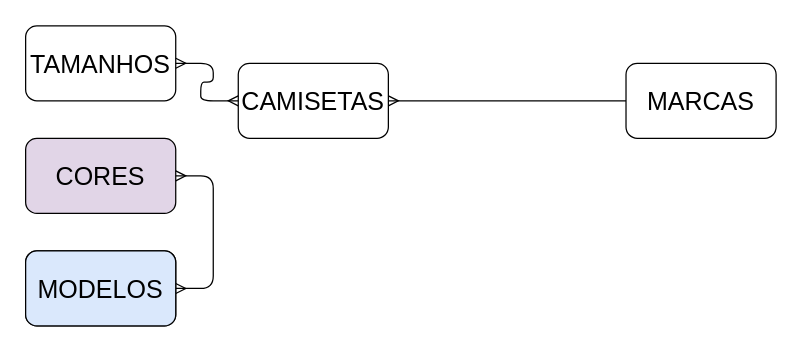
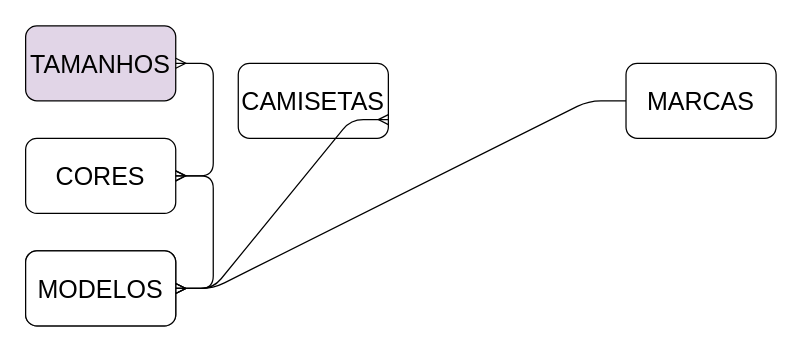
- <mxCell id="7" value="TAMANHOS" style="rounded=1;whiteSpace=wrap;html=1;fontSize=20;" parent="1" vertex="1"><mxGeometry x="20" y="20" width="120" height="60" as="geometry" /></mxCell>
+ <mxCell id="7" value="TAMANHOS" style="rounded=1;whiteSpace=wrap;html=1;fontSize=20;fillColor=#e1d5e7;" parent="1" vertex="1"><mxGeometry x="20" y="20" width="120" height="60" as="geometry" /></mxCell>
- <mxCell id="9" value="" style="edgeStyle=entityRelationEdgeStyle;fontSize=12;html=1;endArrow=ERmany;startArrow=ERmany;entryX=0;entryY=0.5;entryDx=0;entryDy=0;exitX=1;exitY=0.5;exitDx=0;exitDy=0;" parent="1" source="7" target="3" edge="1"><mxGeometry width="100" height="100" relative="1" as="geometry"><mxPoint x="20" y="320" as="sourcePoint" /><mxPoint x="120" y="220" as="targetPoint" /></mxGeometry></mxCell>
+ <mxCell id="9" value="" style="edgeStyle=entityRelationEdgeStyle;fontSize=12;html=1;endArrow=ERmany;startArrow=ERmany;exitX=1;exitY=0.5;exitDx=0;exitDy=0;" parent="1" source="7" target="6" edge="1"><mxGeometry width="100" height="100" relative="1" as="geometry"><mxPoint x="20" y="320" as="sourcePoint" /><mxPoint x="120" y="220" as="targetPoint" /></mxGeometry></mxCell>
- <mxCell id="8" value="" style="edgeStyle=entityRelationEdgeStyle;fontSize=12;html=1;endArrow=ERmany;" parent="1" source="5" target="3" edge="1"><mxGeometry width="100" height="100" relative="1" as="geometry"><mxPoint x="190" as="sourcePoint" y="440" /><mxPoint x="290" y="340" as="targetPoint" /></mxGeometry></mxCell>
+ <mxCell id="8" value="" style="edgeStyle=entityRelationEdgeStyle;fontSize=12;html=1;endArrow=ERmany;" parent="1" source="5" target="12" edge="1"><mxGeometry width="100" height="100" relative="1" as="geometry"><mxPoint x="190" as="sourcePoint" y="440" /><mxPoint x="290" y="340" as="targetPoint" /></mxGeometry></mxCell>
- <mxCell id="6" value="CORES" style="rounded=1;whiteSpace=wrap;html=1;fontSize=20;fillColor=#e1d5e7;" parent="1" vertex="1"><mxGeometry x="20" y="110" width="120" height="60" as="geometry" /></mxCell>
+ <mxCell id="6" value="CORES" style="rounded=1;whiteSpace=wrap;html=1;fontSize=20;" parent="1" vertex="1"><mxGeometry x="20" y="110" width="120" height="60" as="geometry" /></mxCell>
+ <mxCell id="13" value="" style="edgeStyle=entityRelationEdgeStyle;fontSize=12;html=1;endArrow=ERmany;startArrow=ERmany;exitX=1;exitY=0.75;exitDx=0;exitDy=0;" parent="1" source="3" target="12" edge="1"><mxGeometry width="100" height="100" relative="1" as="geometry"><mxPoint x="20" y="380" as="sourcePoint" /><mxPoint x="340" y="287" as="targetPoint" /></mxGeometry></mxCell>
- <mxCell id="12" value="MODELOS" style="rounded=1;whiteSpace=wrap;html=1;fontSize=20;fillColor=#dae8fc;" parent="1" vertex="1"><mxGeometry x="20" y="200" width="120" height="60" as="geometry" /></mxCell>
+ <mxCell id="12" value="MODELOS" style="rounded=1;whiteSpace=wrap;html=1;fontSize=20;" parent="1" vertex="1"><mxGeometry x="20" y="200" width="120" height="60" as="geometry" /></mxCell>
